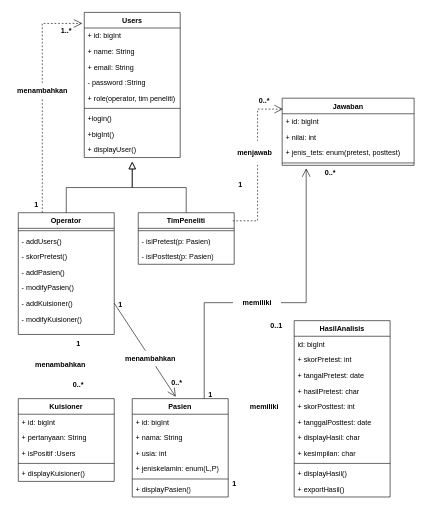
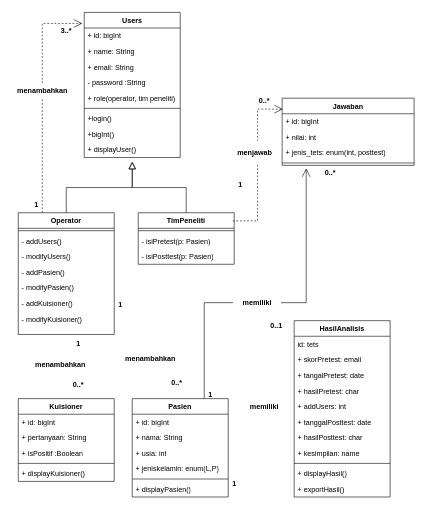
- <mxCell id="53" value="1..*" style="text;align=center;fontStyle=1;verticalAlign=middle;spacingLeft=3;spacingRight=3;strokeColor=none;rotatable=0;points=[[0,0.5],[1,0.5]];portConstraint=eastwest;html=1;" parent="1" vertex="1"><mxGeometry x="70" y="38" width="80" height="26" as="geometry" /></mxCell>
+ <mxCell id="53" value="3..*" style="text;align=center;fontStyle=1;verticalAlign=middle;spacingLeft=3;spacingRight=3;strokeColor=none;rotatable=0;points=[[0,0.5],[1,0.5]];portConstraint=eastwest;html=1;" parent="1" vertex="1"><mxGeometry x="70" y="38" width="80" height="26" as="geometry" /></mxCell>
- <mxCell id="64" value="+ jenis_tets: enum(pretest, posttest)" style="text;strokeColor=none;fillColor=none;align=left;verticalAlign=top;spacingLeft=4;spacingRight=4;overflow=hidden;rotatable=0;points=[[0,0.5],[1,0.5]];portConstraint=eastwest;whiteSpace=wrap;html=1;" parent="61" vertex="1"><mxGeometry y="78" width="220" height="26" as="geometry" /></mxCell>
+ <mxCell id="64" value="+ jenis_tets: enum(int, posttest)" style="text;strokeColor=none;fillColor=none;align=left;verticalAlign=top;spacingLeft=4;spacingRight=4;overflow=hidden;rotatable=0;points=[[0,0.5],[1,0.5]];portConstraint=eastwest;whiteSpace=wrap;html=1;" parent="61" vertex="1"><mxGeometry y="78" width="220" height="26" as="geometry" /></mxCell>
- <mxCell id="15" value="- skorPretest()" style="text;align=left;verticalAlign=top;spacingLeft=4;spacingRight=4;overflow=hidden;rotatable=0;points=[[0,0.5],[1,0.5]];portConstraint=eastwest;" parent="12" vertex="1"><mxGeometry y="60" width="160" height="26" as="geometry" /></mxCell>
+ <mxCell id="15" value="- modifyUsers()" style="text;align=left;verticalAlign=top;spacingLeft=4;spacingRight=4;overflow=hidden;rotatable=0;points=[[0,0.5],[1,0.5]];portConstraint=eastwest;" parent="12" vertex="1"><mxGeometry y="60" width="160" height="26" as="geometry" /></mxCell>
- <mxCell id="57" value="" style="endArrow=open;endFill=1;endSize=12;html=1;rounded=0;exitX=1;exitY=0.5;exitDx=0;exitDy=0;entryX=0.453;entryY=-0.019;entryDx=0;entryDy=0;entryPerimeter=0;" parent="1" source="18" target="38" edge="1"><mxGeometry width="160" relative="1" as="geometry"><mxPoint x="-200" y="504" as="sourcePoint" /><mxPoint x="310" y="624" as="targetPoint" /></mxGeometry></mxCell>
- <mxCell id="23" value="id: bigInt" style="text;align=left;verticalAlign=top;spacingLeft=4;spacingRight=4;overflow=hidden;rotatable=0;points=[[0,0.5],[1,0.5]];portConstraint=eastwest;" parent="22" vertex="1"><mxGeometry y="26" width="160" height="26" as="geometry" /></mxCell>
+ <mxCell id="23" value="id: tets" style="text;align=left;verticalAlign=top;spacingLeft=4;spacingRight=4;overflow=hidden;rotatable=0;points=[[0,0.5],[1,0.5]];portConstraint=eastwest;" parent="22" vertex="1"><mxGeometry y="26" width="160" height="26" as="geometry" /></mxCell>
- <mxCell id="24" value="+ skorPretest: int" style="text;align=left;verticalAlign=top;spacingLeft=4;spacingRight=4;overflow=hidden;rotatable=0;points=[[0,0.5],[1,0.5]];portConstraint=eastwest;rounded=0;shadow=0;html=0;" parent="22" vertex="1"><mxGeometry y="52" width="160" height="26" as="geometry" /></mxCell>
+ <mxCell id="24" value="+ skorPretest: email" style="text;align=left;verticalAlign=top;spacingLeft=4;spacingRight=4;overflow=hidden;rotatable=0;points=[[0,0.5],[1,0.5]];portConstraint=eastwest;rounded=0;shadow=0;html=0;" parent="22" vertex="1"><mxGeometry y="52" width="160" height="26" as="geometry" /></mxCell>
- <mxCell id="27" value="+ skorPosttest: int" style="text;align=left;verticalAlign=top;spacingLeft=4;spacingRight=4;overflow=hidden;rotatable=0;points=[[0,0.5],[1,0.5]];portConstraint=eastwest;rounded=0;shadow=0;html=0;" parent="22" vertex="1"><mxGeometry y="130" width="160" height="26" as="geometry" /></mxCell>
+ <mxCell id="27" value="+ addUsers: int" style="text;align=left;verticalAlign=top;spacingLeft=4;spacingRight=4;overflow=hidden;rotatable=0;points=[[0,0.5],[1,0.5]];portConstraint=eastwest;rounded=0;shadow=0;html=0;" parent="22" vertex="1"><mxGeometry y="130" width="160" height="26" as="geometry" /></mxCell>
- <mxCell id="29" value="+ displayHasil: char" style="text;align=left;verticalAlign=top;spacingLeft=4;spacingRight=4;overflow=hidden;rotatable=0;points=[[0,0.5],[1,0.5]];portConstraint=eastwest;rounded=0;shadow=0;html=0;" parent="22" vertex="1"><mxGeometry y="182" width="160" height="26" as="geometry" /></mxCell>
+ <mxCell id="29" value="+ hasilPosttest: char" style="text;align=left;verticalAlign=top;spacingLeft=4;spacingRight=4;overflow=hidden;rotatable=0;points=[[0,0.5],[1,0.5]];portConstraint=eastwest;rounded=0;shadow=0;html=0;" parent="22" vertex="1"><mxGeometry y="182" width="160" height="26" as="geometry" /></mxCell>
- <mxCell id="48" value="+ isPositif :Users" style="text;strokeColor=none;fillColor=none;align=left;verticalAlign=top;spacingLeft=4;spacingRight=4;overflow=hidden;rotatable=0;points=[[0,0.5],[1,0.5]];portConstraint=eastwest;whiteSpace=wrap;html=1;" parent="45" vertex="1"><mxGeometry y="78" width="160" height="26" as="geometry" /></mxCell>
+ <mxCell id="48" value="+ isPositif :Boolean" style="text;strokeColor=none;fillColor=none;align=left;verticalAlign=top;spacingLeft=4;spacingRight=4;overflow=hidden;rotatable=0;points=[[0,0.5],[1,0.5]];portConstraint=eastwest;whiteSpace=wrap;html=1;" parent="45" vertex="1"><mxGeometry y="78" width="160" height="26" as="geometry" /></mxCell>
- <mxCell id="30" value="+ kesimpilan: char" style="text;align=left;verticalAlign=top;spacingLeft=4;spacingRight=4;overflow=hidden;rotatable=0;points=[[0,0.5],[1,0.5]];portConstraint=eastwest;rounded=0;shadow=0;html=0;" parent="22" vertex="1"><mxGeometry y="208" width="160" height="26" as="geometry" /></mxCell>
+ <mxCell id="30" value="+ kesimpilan: name" style="text;align=left;verticalAlign=top;spacingLeft=4;spacingRight=4;overflow=hidden;rotatable=0;points=[[0,0.5],[1,0.5]];portConstraint=eastwest;rounded=0;shadow=0;html=0;" parent="22" vertex="1"><mxGeometry y="208" width="160" height="26" as="geometry" /></mxCell>
